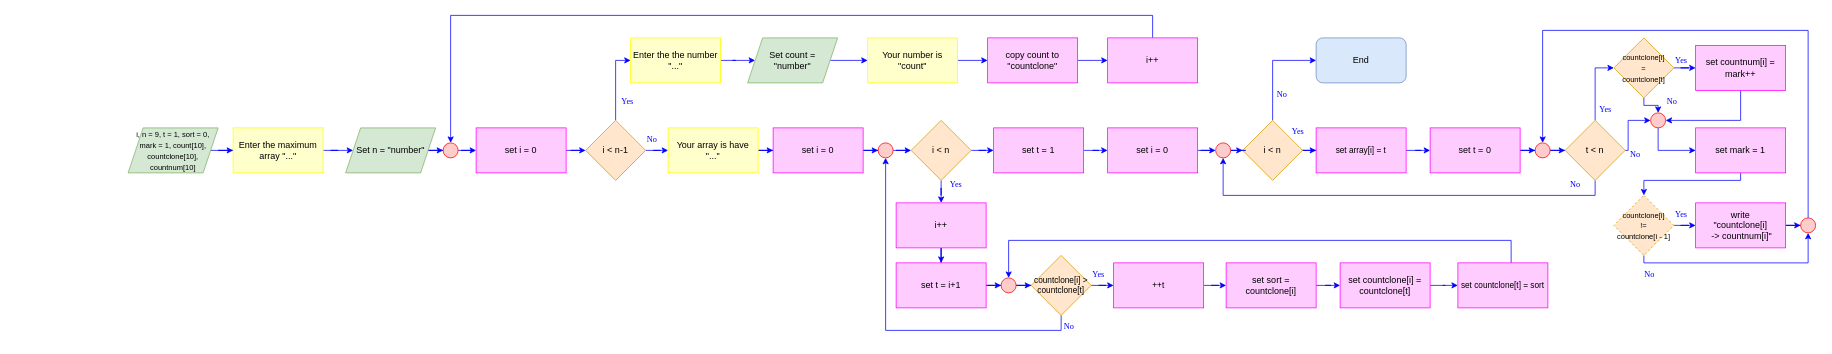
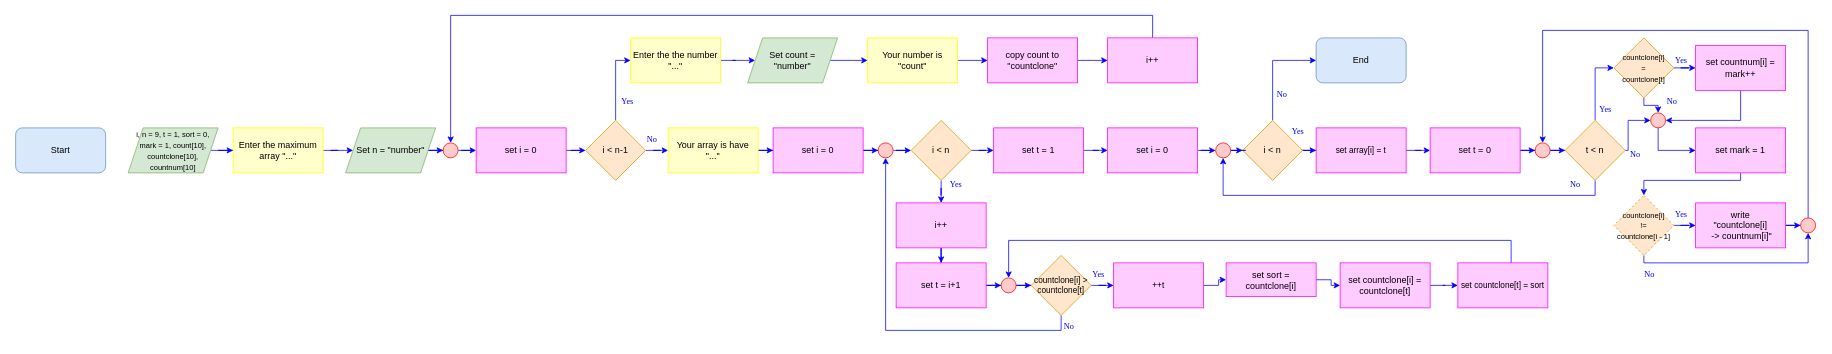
+ <mxCell id="2" value="Start" style="rounded=1;whiteSpace=wrap;html=1;fillColor=#dae8fc;strokeColor=#6c8ebf;" parent="1" vertex="1"><mxGeometry x="20" y="170" width="120" height="60" as="geometry" /></mxCell>
- <mxCell id="44" value="set sort = countclone[i]" style="rounded=0;whiteSpace=wrap;html=1;fillColor=#FFCCFF;strokeColor=#FF00FF;" parent="1" vertex="1"><mxGeometry x="1634" y="350" width="120" height="60" as="geometry" /></mxCell>
+ <mxCell id="44" value="set sort = countclone[i]" style="rounded=0;whiteSpace=wrap;html=1;fillColor=#FFCCFF;strokeColor=#FF00FF;" parent="1" vertex="1"><mxGeometry x="1634" y="350" width="120" height="45" as="geometry" /></mxCell>
